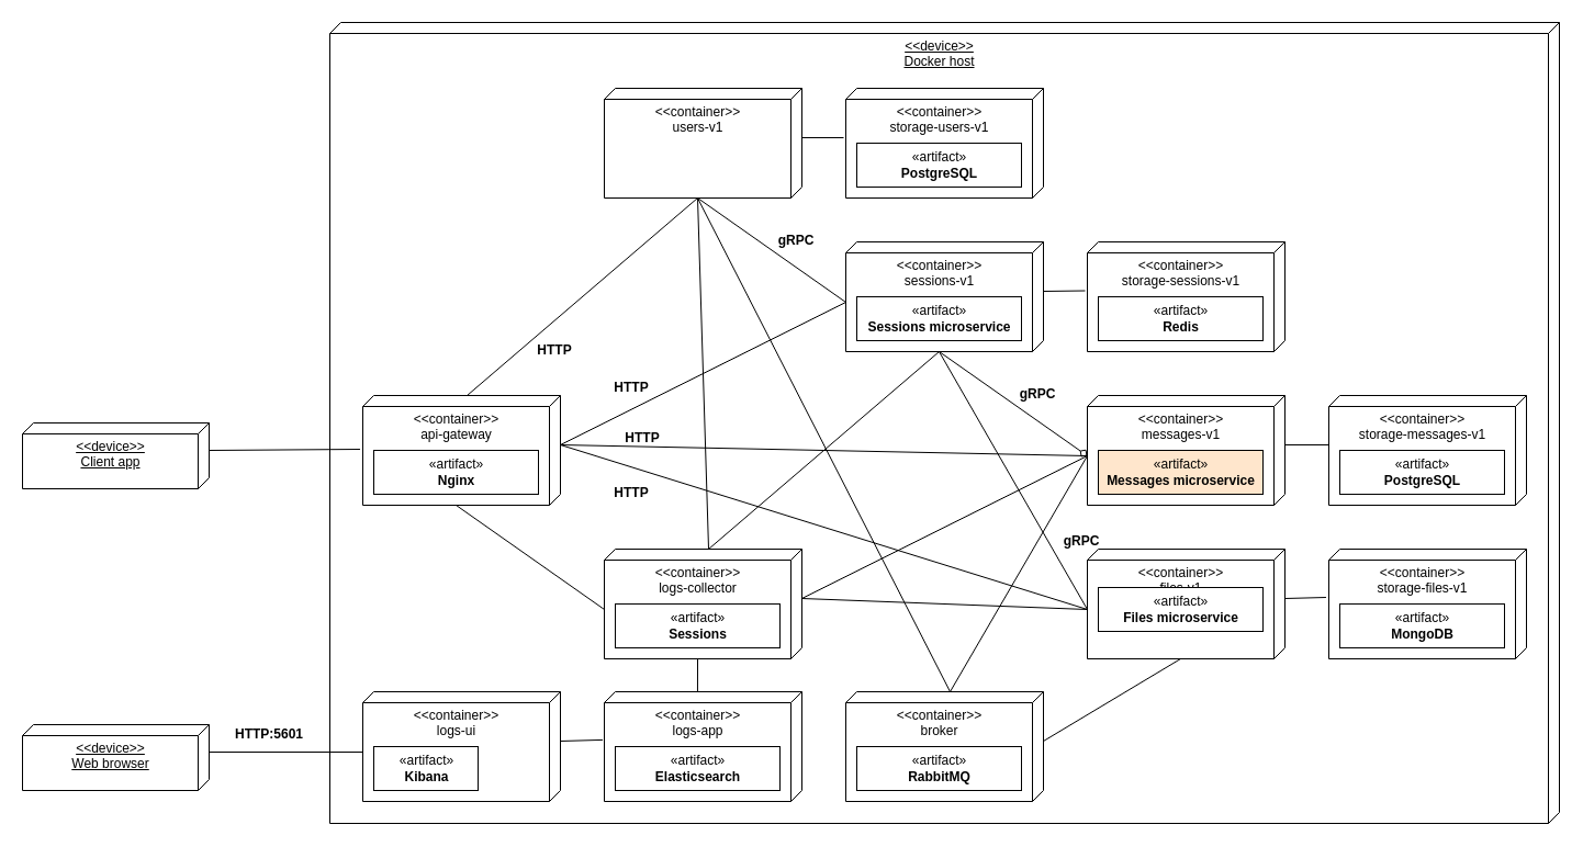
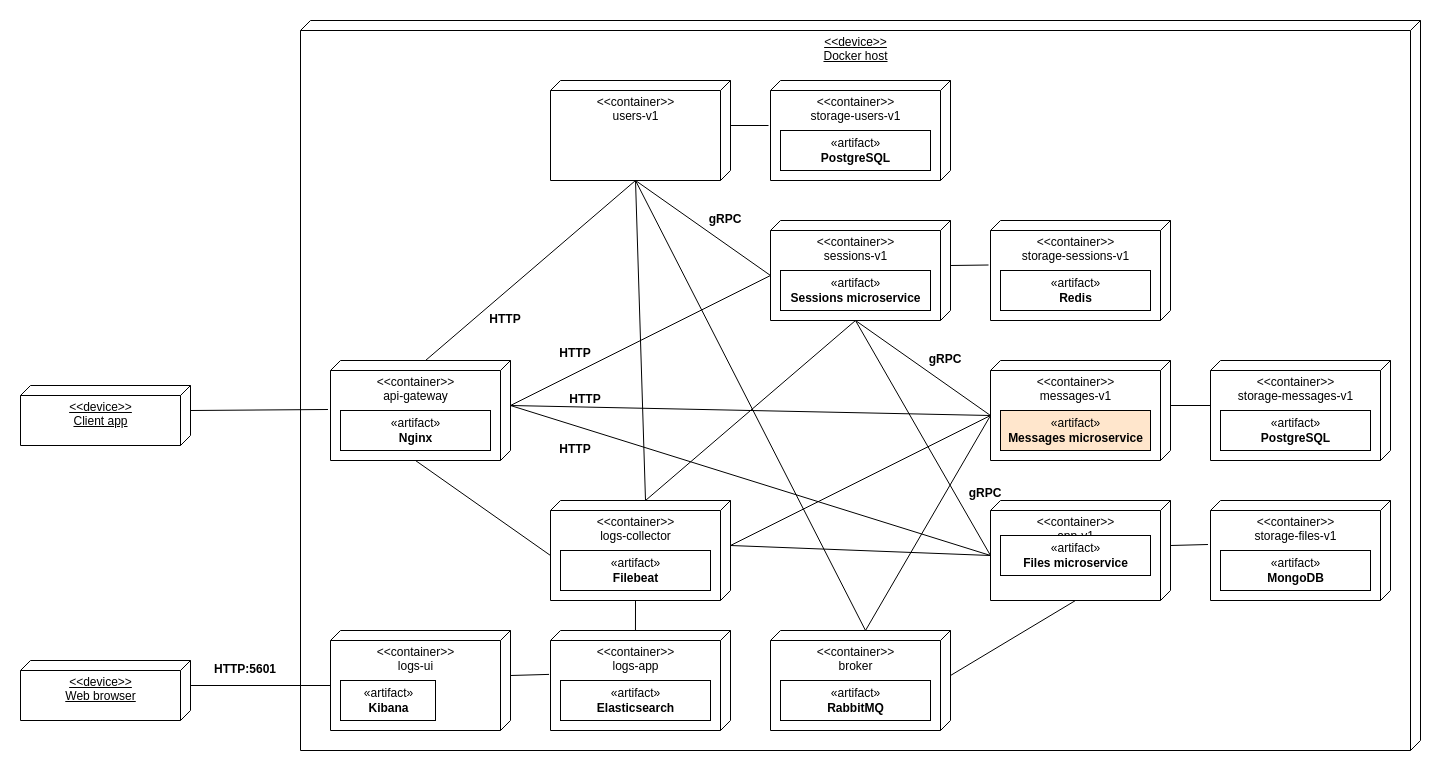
- <mxCell id="64" style="edgeStyle=none;html=0;exitX=0;exitY=0;exitDx=100;exitDy=95;exitPerimeter=0;entryX=0;entryY=0;entryDx=55;entryDy=180;entryPerimeter=0;endArrow=diamond;endFill=0;" edge="1" parent="2" source="37" target="45"><mxGeometry relative="1" as="geometry" /></mxCell>
+ <mxCell id="64" style="edgeStyle=none;html=0;exitX=0;exitY=0;exitDx=100;exitDy=95;exitPerimeter=0;entryX=0;entryY=0;entryDx=55;entryDy=180;entryPerimeter=0;endArrow=none;endFill=0;" edge="1" parent="2" source="37" target="45"><mxGeometry relative="1" as="geometry" /></mxCell>
- <mxCell id="53" value="&amp;lt;&amp;lt;container&amp;gt;&amp;gt;&lt;br&gt;files-v1" style="verticalAlign=top;align=center;spacingTop=8;spacingLeft=2;spacingRight=12;shape=cube;size=10;direction=south;fontStyle=0;html=1;" vertex="1" parent="52"><mxGeometry width="180" height="100" as="geometry" /></mxCell>
+ <mxCell id="53" value="&amp;lt;&amp;lt;container&amp;gt;&amp;gt;&lt;br&gt;app-v1" style="verticalAlign=top;align=center;spacingTop=8;spacingLeft=2;spacingRight=12;shape=cube;size=10;direction=south;fontStyle=0;html=1;" vertex="1" parent="52"><mxGeometry width="180" height="100" as="geometry" /></mxCell>
- <mxCell id="12" value="«artifact»&lt;br&gt;&lt;b&gt;Sessions&lt;/b&gt;" style="html=1;" vertex="1" parent="10"><mxGeometry x="10" y="50" width="150" height="40" as="geometry" /></mxCell>
+ <mxCell id="12" value="«artifact»&lt;br&gt;&lt;b&gt;Filebeat&lt;/b&gt;" style="html=1;" vertex="1" parent="10"><mxGeometry x="10" y="50" width="150" height="40" as="geometry" /></mxCell>
